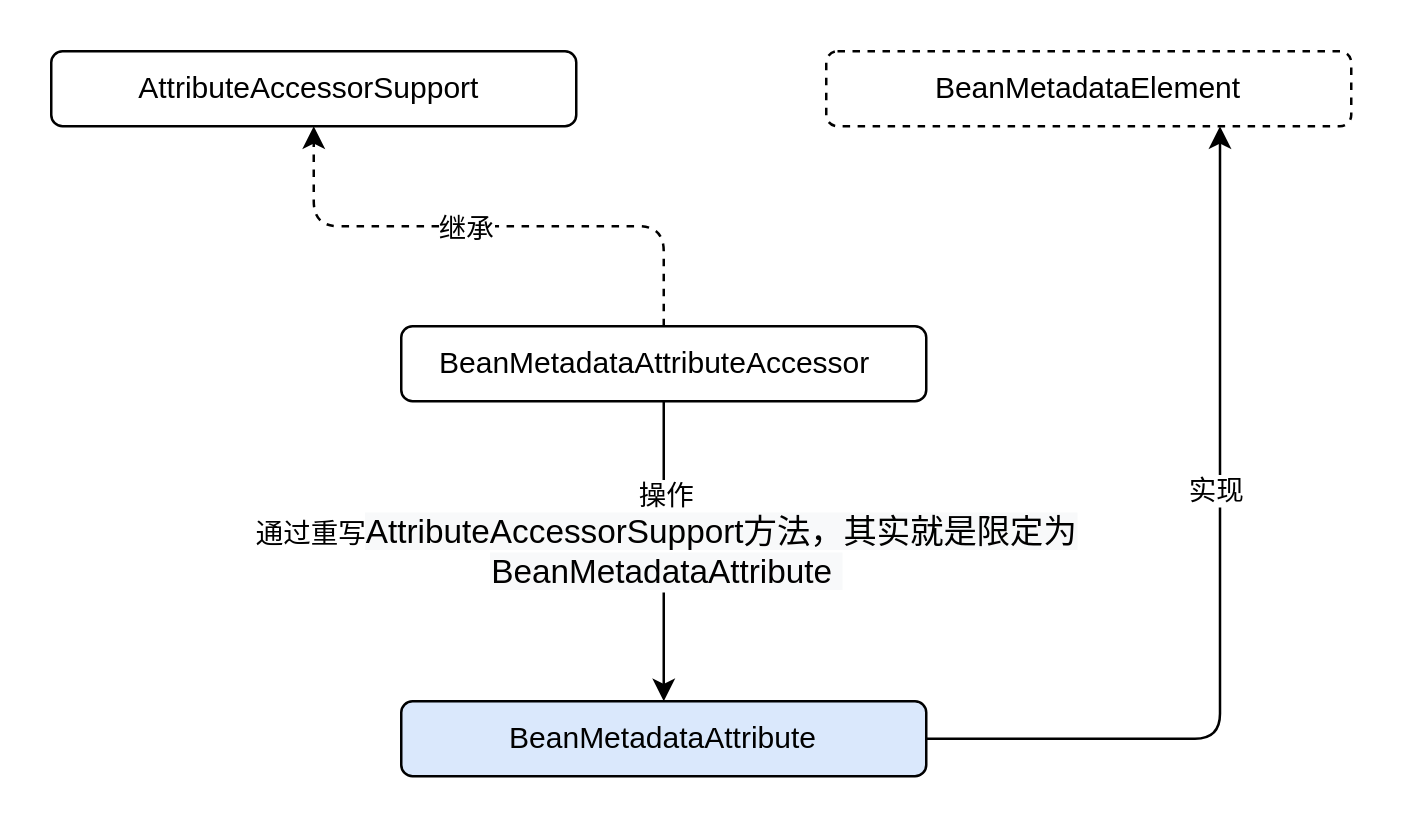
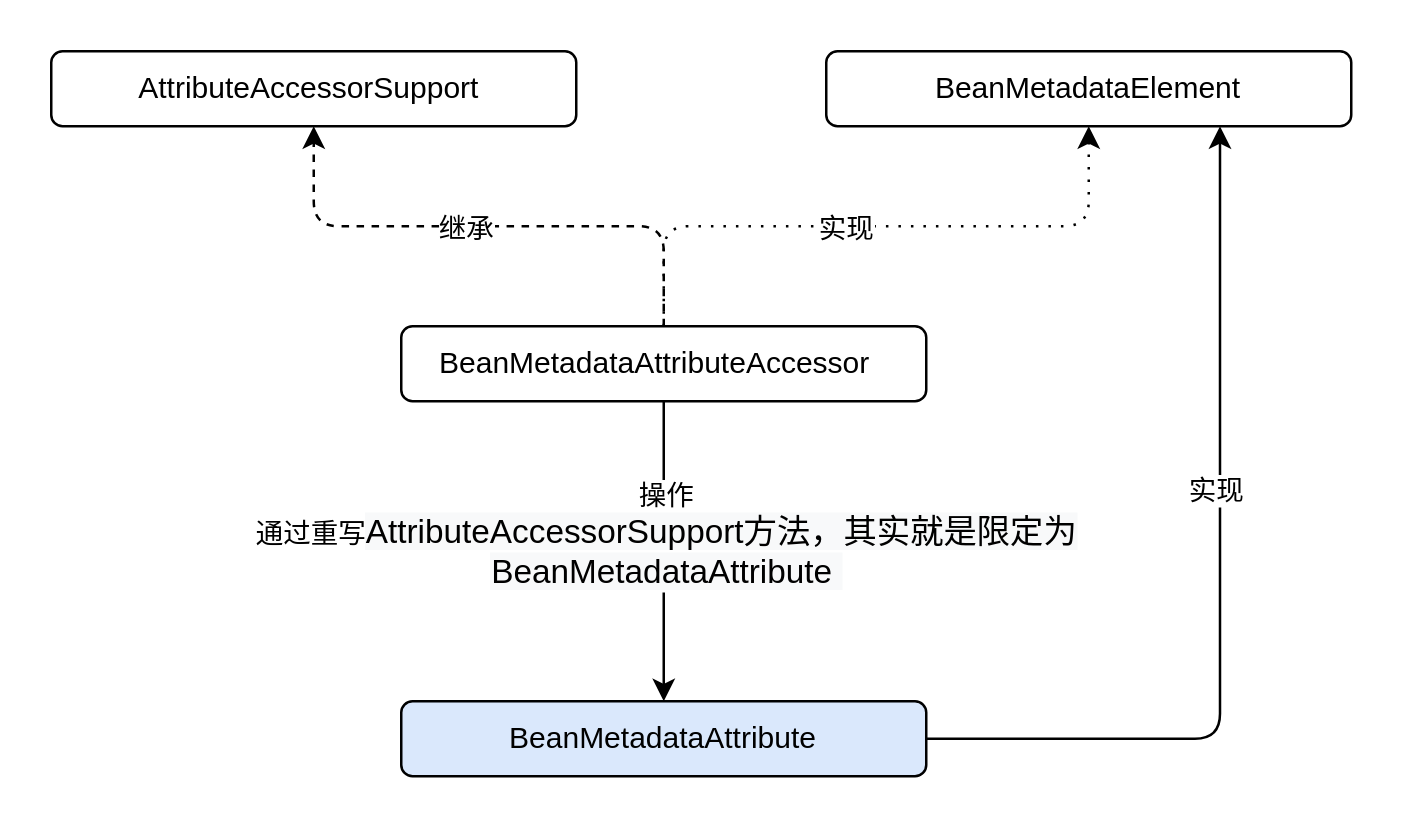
- <mxCell id="10" value="BeanMetadataElement" style="whiteSpace=wrap;html=1;labelBorderColor=none;rounded=1;dashed=1;" vertex="1" parent="1"><mxGeometry x="330" y="20" width="210" height="30" as="geometry" /></mxCell>
+ <mxCell id="10" value="BeanMetadataElement" style="whiteSpace=wrap;html=1;labelBorderColor=none;rounded=1;" vertex="1" parent="1"><mxGeometry x="330" y="20" width="210" height="30" as="geometry" /></mxCell>
+ <mxCell id="4" value="" style="edgeStyle=orthogonalEdgeStyle;orthogonalLoop=1;jettySize=auto;dashed=1;dashPattern=1 4;labelBorderColor=none;html=1;" edge="1" parent="1" source="8" target="10"><mxGeometry relative="1" as="geometry" /></mxCell>
+ <mxCell id="5" value="实现" style="edgeLabel;align=center;verticalAlign=middle;resizable=0;points=[];labelBorderColor=none;html=1;rounded=1;" vertex="1" connectable="0" parent="4"><mxGeometry x="-0.107" relative="1" as="geometry"><mxPoint as="offset" /></mxGeometry></mxCell>
